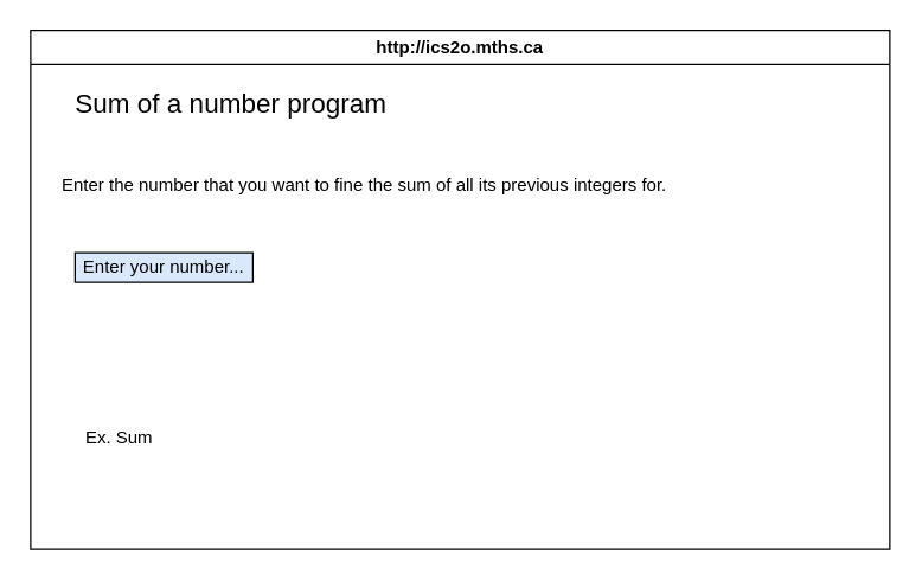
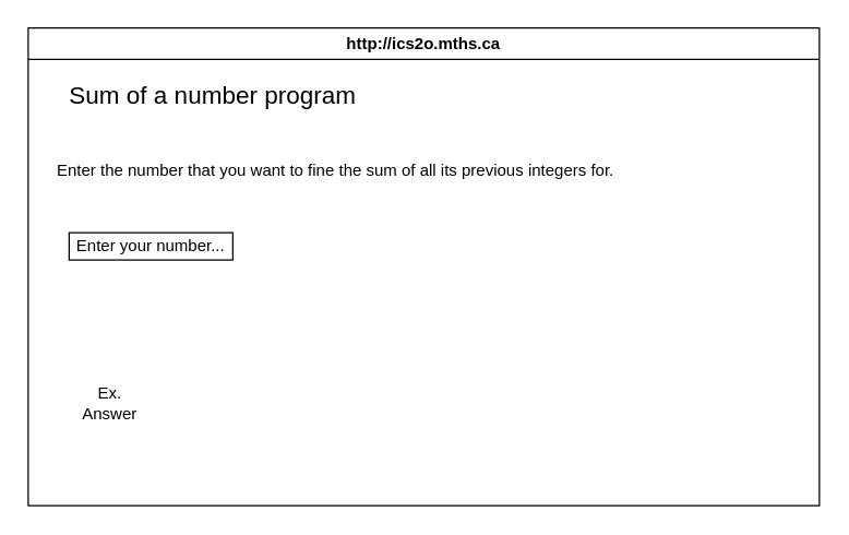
- <mxCell id="3" value="Enter your number..." style="rounded=0;whiteSpace=wrap;html=1;fillColor=#dae8fc;" parent="2" vertex="1"><mxGeometry x="30" y="150" width="120" height="20" as="geometry" /></mxCell>
+ <mxCell id="3" value="Enter your number..." style="rounded=0;whiteSpace=wrap;html=1;" parent="2" vertex="1"><mxGeometry x="30" y="150" width="120" height="20" as="geometry" /></mxCell>
- <mxCell id="4" value="Ex. Sum" style="text;html=1;strokeColor=none;fillColor=none;align=center;verticalAlign=middle;whiteSpace=wrap;rounded=0;" parent="2" vertex="1"><mxGeometry x="30" y="260" width="60" height="30" as="geometry" /></mxCell>
+ <mxCell id="4" value="Ex. Answer" style="text;html=1;strokeColor=none;fillColor=none;align=center;verticalAlign=middle;whiteSpace=wrap;rounded=0;" parent="2" vertex="1"><mxGeometry x="30" y="260" width="60" height="30" as="geometry" /></mxCell>
